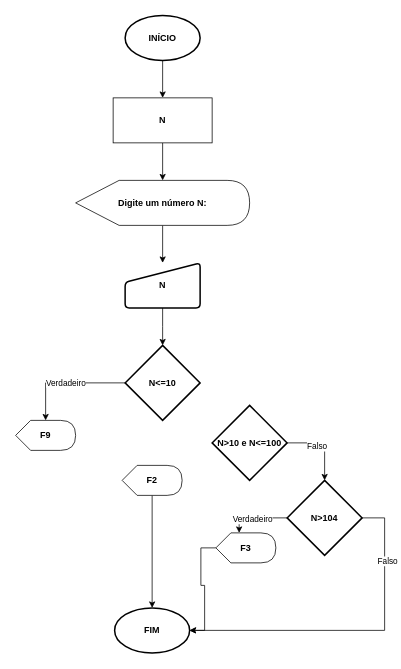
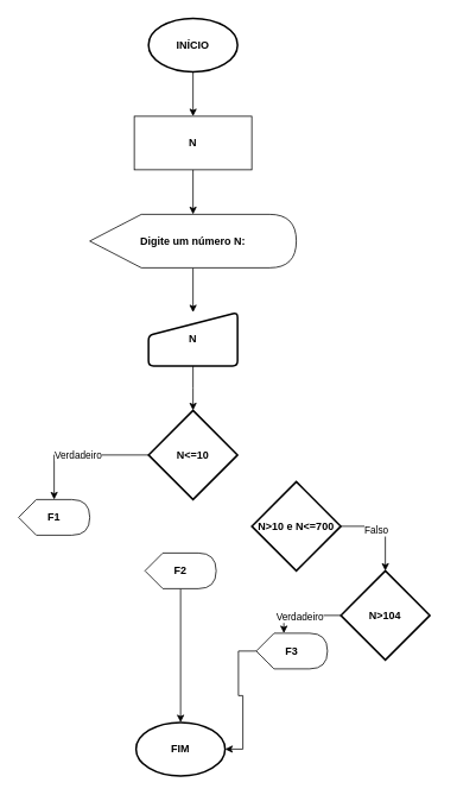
- <mxCell id="15" value="F9" style="shape=display;whiteSpace=wrap;html=1;align=center;fontStyle=1" parent="1" vertex="1"><mxGeometry x="20" y="560" width="80" height="40" as="geometry" /></mxCell>
+ <mxCell id="15" value="F1" style="shape=display;whiteSpace=wrap;html=1;align=center;fontStyle=1" parent="1" vertex="1"><mxGeometry x="20" y="560" width="80" height="40" as="geometry" /></mxCell>
- <mxCell id="18" value="N&amp;gt;10 e N&amp;lt;=100" style="strokeWidth=2;html=1;shape=mxgraph.flowchart.decision;whiteSpace=wrap;align=center;fontStyle=1" parent="1" vertex="1"><mxGeometry x="282" y="540" width="100" height="100" as="geometry" /></mxCell>
+ <mxCell id="18" value="N&amp;gt;10 e N&amp;lt;=700" style="strokeWidth=2;html=1;shape=mxgraph.flowchart.decision;whiteSpace=wrap;align=center;fontStyle=1" parent="1" vertex="1"><mxGeometry x="282" y="540" width="100" height="100" as="geometry" /></mxCell>
- <mxCell id="23" style="edgeStyle=orthogonalEdgeStyle;rounded=0;orthogonalLoop=1;jettySize=auto;html=1;entryX=1;entryY=0.5;entryDx=0;entryDy=0;entryPerimeter=0;exitX=1;exitY=0.5;exitDx=0;exitDy=0;exitPerimeter=0;" edge="1" parent="1" source="25" target="11"><mxGeometry relative="1" as="geometry"><Array as="points"><mxPoint x="512" y="690" /><mxPoint x="512" y="840" /></Array></mxGeometry></mxCell>
- <mxCell id="24" value="Falso" style="edgeLabel;html=1;align=center;verticalAlign=middle;resizable=0;points=[];" vertex="1" connectable="0" parent="23"><mxGeometry x="-0.605" y="3" relative="1" as="geometry"><mxPoint as="offset" /></mxGeometry></mxCell>
